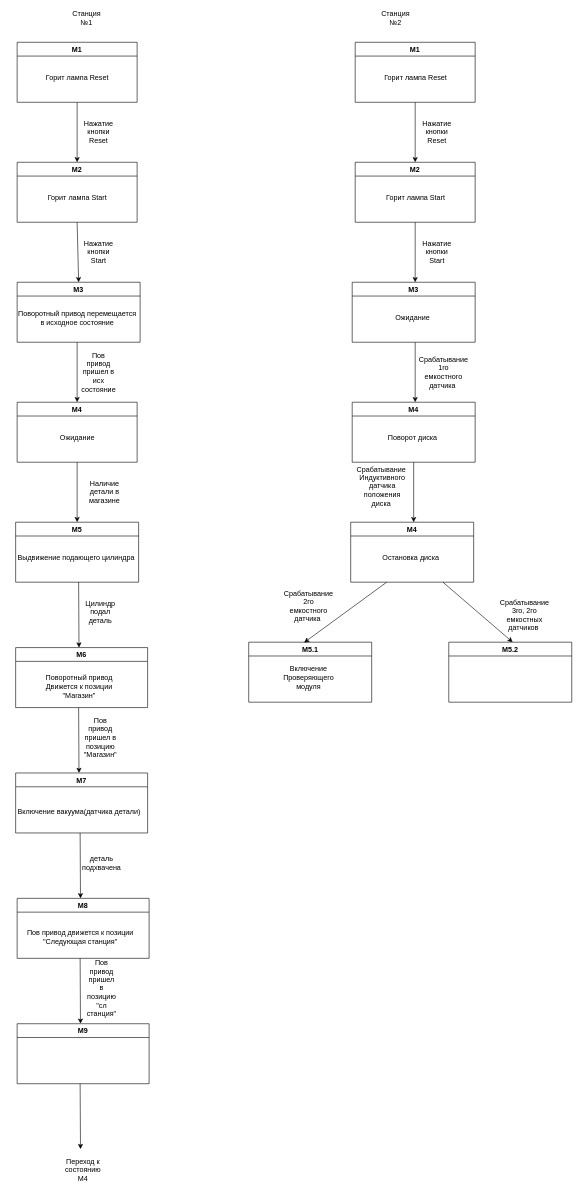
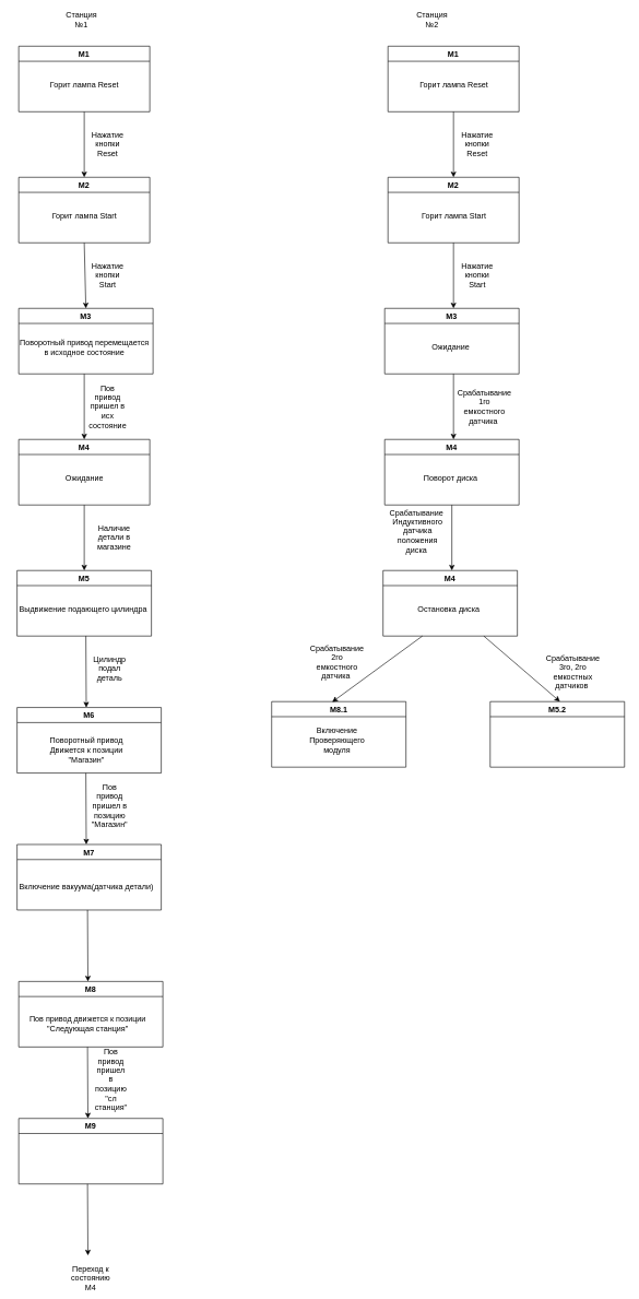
- <mxCell id="46" value="Станция №1" style="text;html=1;strokeColor=none;fillColor=none;align=center;verticalAlign=middle;whiteSpace=wrap;rounded=0;" vertex="1" parent="1"><mxGeometry x="124" y="20" width="40" height="20" as="geometry" /></mxCell>
+ <mxCell id="46" value="Станция №1" style="text;html=1;strokeColor=none;fillColor=none;align=center;verticalAlign=middle;whiteSpace=wrap;rounded=0;" vertex="1" parent="1"><mxGeometry x="104" y="20" width="40" height="20" as="geometry" /></mxCell>
- <mxCell id="57" value="M5.1" style="swimlane;startSize=23;" vertex="1" parent="1"><mxGeometry x="414" y="1070" width="205" height="100" as="geometry" /></mxCell>
+ <mxCell id="57" value="M8.1" style="swimlane;startSize=23;" vertex="1" parent="1"><mxGeometry x="414" y="1070" width="205" height="100" as="geometry" /></mxCell>
- <mxCell id="31" value="деталь подхвачена" style="text;html=1;strokeColor=none;fillColor=none;align=center;verticalAlign=middle;whiteSpace=wrap;rounded=0;" vertex="1" parent="1"><mxGeometry x="149" y="1428" width="40" height="20" as="geometry" /></mxCell>
